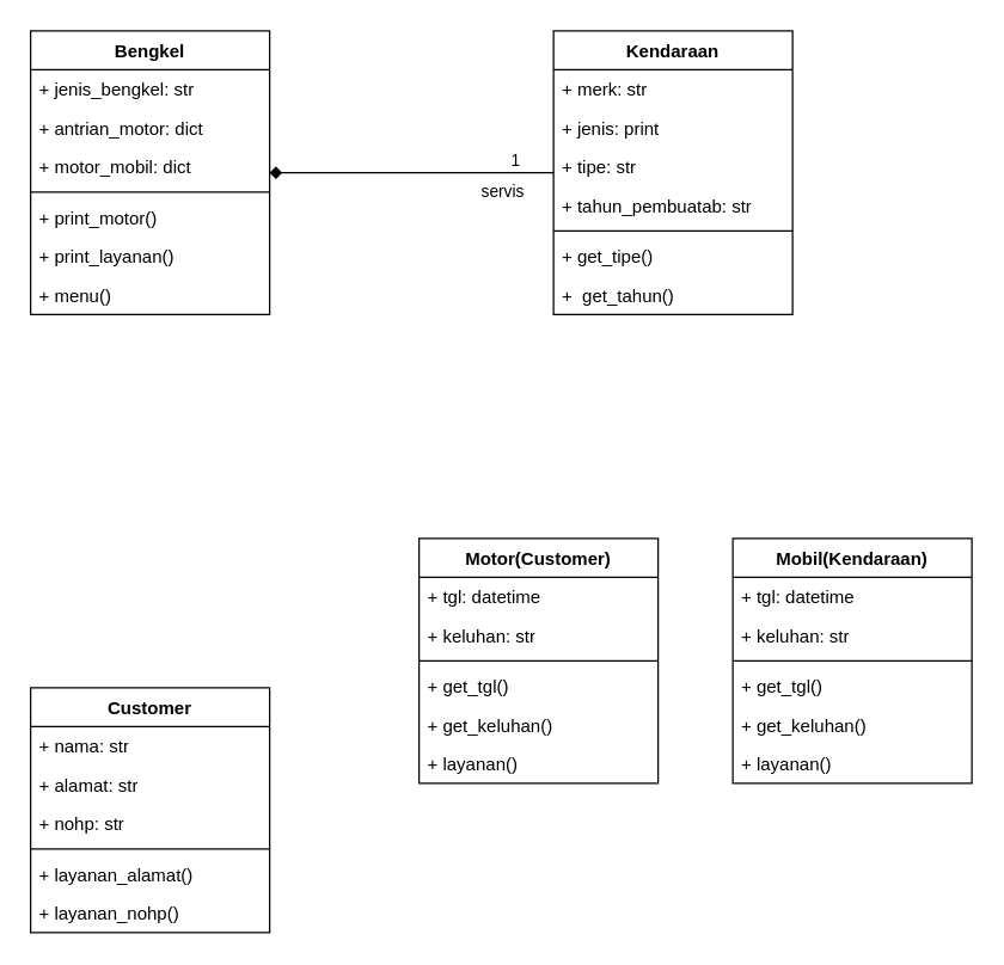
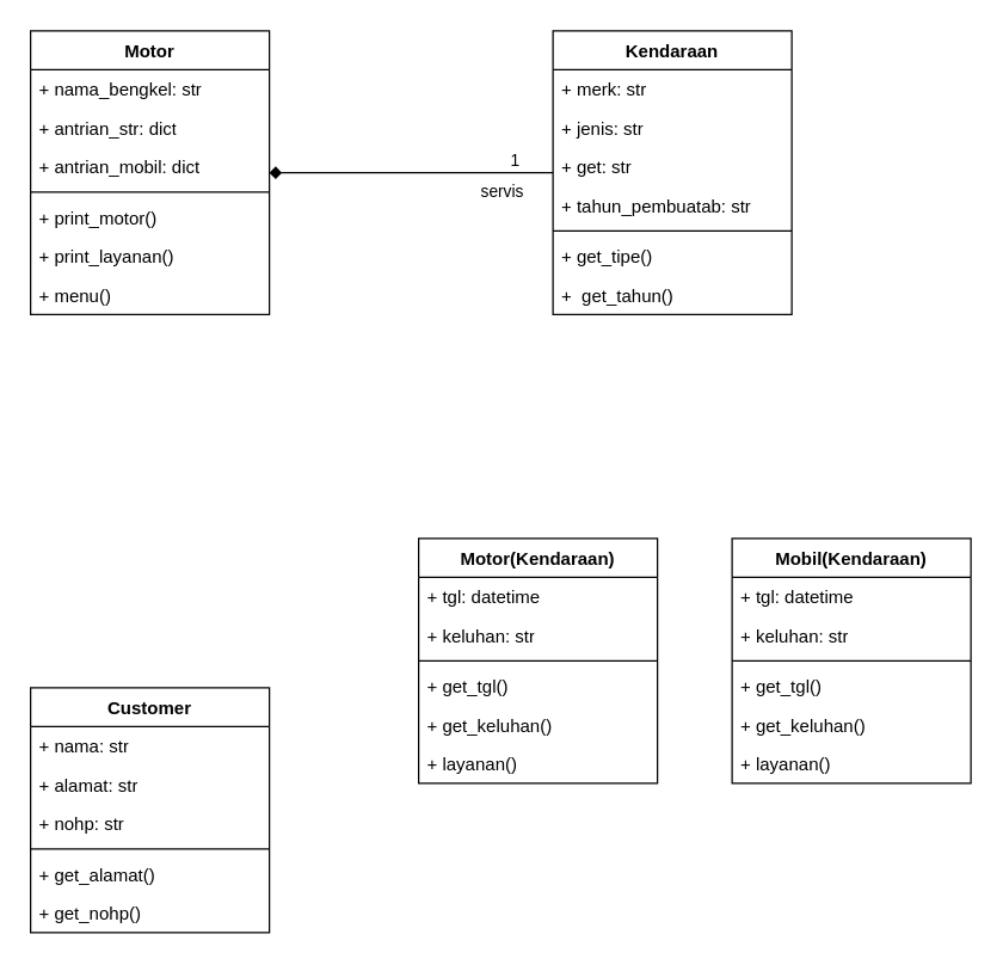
- <mxCell id="2" value="Bengkel" style="swimlane;fontStyle=1;align=center;verticalAlign=top;childLayout=stackLayout;horizontal=1;startSize=26;horizontalStack=0;resizeParent=1;resizeParentMax=0;resizeLast=0;collapsible=1;marginBottom=0;whiteSpace=wrap;html=1;labelBackgroundColor=none;" parent="1" vertex="1"><mxGeometry x="20" y="20" width="160" height="190" as="geometry" /></mxCell>
+ <mxCell id="2" value="Motor" style="swimlane;fontStyle=1;align=center;verticalAlign=top;childLayout=stackLayout;horizontal=1;startSize=26;horizontalStack=0;resizeParent=1;resizeParentMax=0;resizeLast=0;collapsible=1;marginBottom=0;whiteSpace=wrap;html=1;labelBackgroundColor=none;" parent="1" vertex="1"><mxGeometry x="20" y="20" width="160" height="190" as="geometry" /></mxCell>
- <mxCell id="3" value="+ jenis_bengkel: str" style="text;strokeColor=none;fillColor=none;align=left;verticalAlign=top;spacingLeft=4;spacingRight=4;overflow=hidden;rotatable=0;points=[[0,0.5],[1,0.5]];portConstraint=eastwest;whiteSpace=wrap;html=1;labelBackgroundColor=none;" parent="2" vertex="1"><mxGeometry y="26" width="160" height="26" as="geometry" /></mxCell>
+ <mxCell id="3" value="+ nama_bengkel: str" style="text;strokeColor=none;fillColor=none;align=left;verticalAlign=top;spacingLeft=4;spacingRight=4;overflow=hidden;rotatable=0;points=[[0,0.5],[1,0.5]];portConstraint=eastwest;whiteSpace=wrap;html=1;labelBackgroundColor=none;" parent="2" vertex="1"><mxGeometry y="26" width="160" height="26" as="geometry" /></mxCell>
- <mxCell id="4" value="+ antrian_motor: dict" style="text;strokeColor=none;fillColor=none;align=left;verticalAlign=top;spacingLeft=4;spacingRight=4;overflow=hidden;rotatable=0;points=[[0,0.5],[1,0.5]];portConstraint=eastwest;whiteSpace=wrap;html=1;labelBackgroundColor=none;" parent="2" vertex="1"><mxGeometry y="52" width="160" height="26" as="geometry" /></mxCell>
+ <mxCell id="4" value="+ antrian_str: dict" style="text;strokeColor=none;fillColor=none;align=left;verticalAlign=top;spacingLeft=4;spacingRight=4;overflow=hidden;rotatable=0;points=[[0,0.5],[1,0.5]];portConstraint=eastwest;whiteSpace=wrap;html=1;labelBackgroundColor=none;" parent="2" vertex="1"><mxGeometry y="52" width="160" height="26" as="geometry" /></mxCell>
- <mxCell id="19" value="+ jenis: print" style="text;strokeColor=none;fillColor=none;align=left;verticalAlign=top;spacingLeft=4;spacingRight=4;overflow=hidden;rotatable=0;points=[[0,0.5],[1,0.5]];portConstraint=eastwest;whiteSpace=wrap;html=1;labelBackgroundColor=none;" parent="17" vertex="1"><mxGeometry y="52" width="160" height="26" as="geometry" /></mxCell>
+ <mxCell id="19" value="+ jenis: str" style="text;strokeColor=none;fillColor=none;align=left;verticalAlign=top;spacingLeft=4;spacingRight=4;overflow=hidden;rotatable=0;points=[[0,0.5],[1,0.5]];portConstraint=eastwest;whiteSpace=wrap;html=1;labelBackgroundColor=none;" parent="17" vertex="1"><mxGeometry y="52" width="160" height="26" as="geometry" /></mxCell>
- <mxCell id="5" value="+ motor_mobil: dict" style="text;strokeColor=none;fillColor=none;align=left;verticalAlign=top;spacingLeft=4;spacingRight=4;overflow=hidden;rotatable=0;points=[[0,0.5],[1,0.5]];portConstraint=eastwest;whiteSpace=wrap;html=1;labelBackgroundColor=none;" parent="2" vertex="1"><mxGeometry y="78" width="160" height="26" as="geometry" /></mxCell>
+ <mxCell id="5" value="+ antrian_mobil: dict" style="text;strokeColor=none;fillColor=none;align=left;verticalAlign=top;spacingLeft=4;spacingRight=4;overflow=hidden;rotatable=0;points=[[0,0.5],[1,0.5]];portConstraint=eastwest;whiteSpace=wrap;html=1;labelBackgroundColor=none;" parent="2" vertex="1"><mxGeometry y="78" width="160" height="26" as="geometry" /></mxCell>
- <mxCell id="20" value="+ tipe: str" style="text;strokeColor=none;fillColor=none;align=left;verticalAlign=top;spacingLeft=4;spacingRight=4;overflow=hidden;rotatable=0;points=[[0,0.5],[1,0.5]];portConstraint=eastwest;whiteSpace=wrap;html=1;labelBackgroundColor=none;" parent="17" vertex="1"><mxGeometry y="78" width="160" height="26" as="geometry" /></mxCell>
+ <mxCell id="20" value="+ get: str" style="text;strokeColor=none;fillColor=none;align=left;verticalAlign=top;spacingLeft=4;spacingRight=4;overflow=hidden;rotatable=0;points=[[0,0.5],[1,0.5]];portConstraint=eastwest;whiteSpace=wrap;html=1;labelBackgroundColor=none;" parent="17" vertex="1"><mxGeometry y="78" width="160" height="26" as="geometry" /></mxCell>
- <mxCell id="27" value="Motor(Customer)" style="swimlane;fontStyle=1;align=center;verticalAlign=top;childLayout=stackLayout;horizontal=1;startSize=26;horizontalStack=0;resizeParent=1;resizeParentMax=0;resizeLast=0;collapsible=1;marginBottom=0;whiteSpace=wrap;html=1;labelBackgroundColor=none;" parent="1" vertex="1"><mxGeometry x="280" y="360" width="160" height="164" as="geometry" /></mxCell>
+ <mxCell id="27" value="Motor(Kendaraan)" style="swimlane;fontStyle=1;align=center;verticalAlign=top;childLayout=stackLayout;horizontal=1;startSize=26;horizontalStack=0;resizeParent=1;resizeParentMax=0;resizeLast=0;collapsible=1;marginBottom=0;whiteSpace=wrap;html=1;labelBackgroundColor=none;" parent="1" vertex="1"><mxGeometry x="280" y="360" width="160" height="164" as="geometry" /></mxCell>
- <mxCell id="15" value="+ layanan_alamat()" style="text;strokeColor=none;fillColor=none;align=left;verticalAlign=top;spacingLeft=4;spacingRight=4;overflow=hidden;rotatable=0;points=[[0,0.5],[1,0.5]];portConstraint=eastwest;whiteSpace=wrap;html=1;labelBackgroundColor=none;" parent="10" vertex="1"><mxGeometry y="112" width="160" height="26" as="geometry" /></mxCell>
+ <mxCell id="15" value="+ get_alamat()" style="text;strokeColor=none;fillColor=none;align=left;verticalAlign=top;spacingLeft=4;spacingRight=4;overflow=hidden;rotatable=0;points=[[0,0.5],[1,0.5]];portConstraint=eastwest;whiteSpace=wrap;html=1;labelBackgroundColor=none;" parent="10" vertex="1"><mxGeometry y="112" width="160" height="26" as="geometry" /></mxCell>
- <mxCell id="16" value="+ layanan_nohp()" style="text;strokeColor=none;fillColor=none;align=left;verticalAlign=top;spacingLeft=4;spacingRight=4;overflow=hidden;rotatable=0;points=[[0,0.5],[1,0.5]];portConstraint=eastwest;whiteSpace=wrap;html=1;labelBackgroundColor=none;" parent="10" vertex="1"><mxGeometry y="138" width="160" height="26" as="geometry" /></mxCell>
+ <mxCell id="16" value="+ get_nohp()" style="text;strokeColor=none;fillColor=none;align=left;verticalAlign=top;spacingLeft=4;spacingRight=4;overflow=hidden;rotatable=0;points=[[0,0.5],[1,0.5]];portConstraint=eastwest;whiteSpace=wrap;html=1;labelBackgroundColor=none;" parent="10" vertex="1"><mxGeometry y="138" width="160" height="26" as="geometry" /></mxCell>
